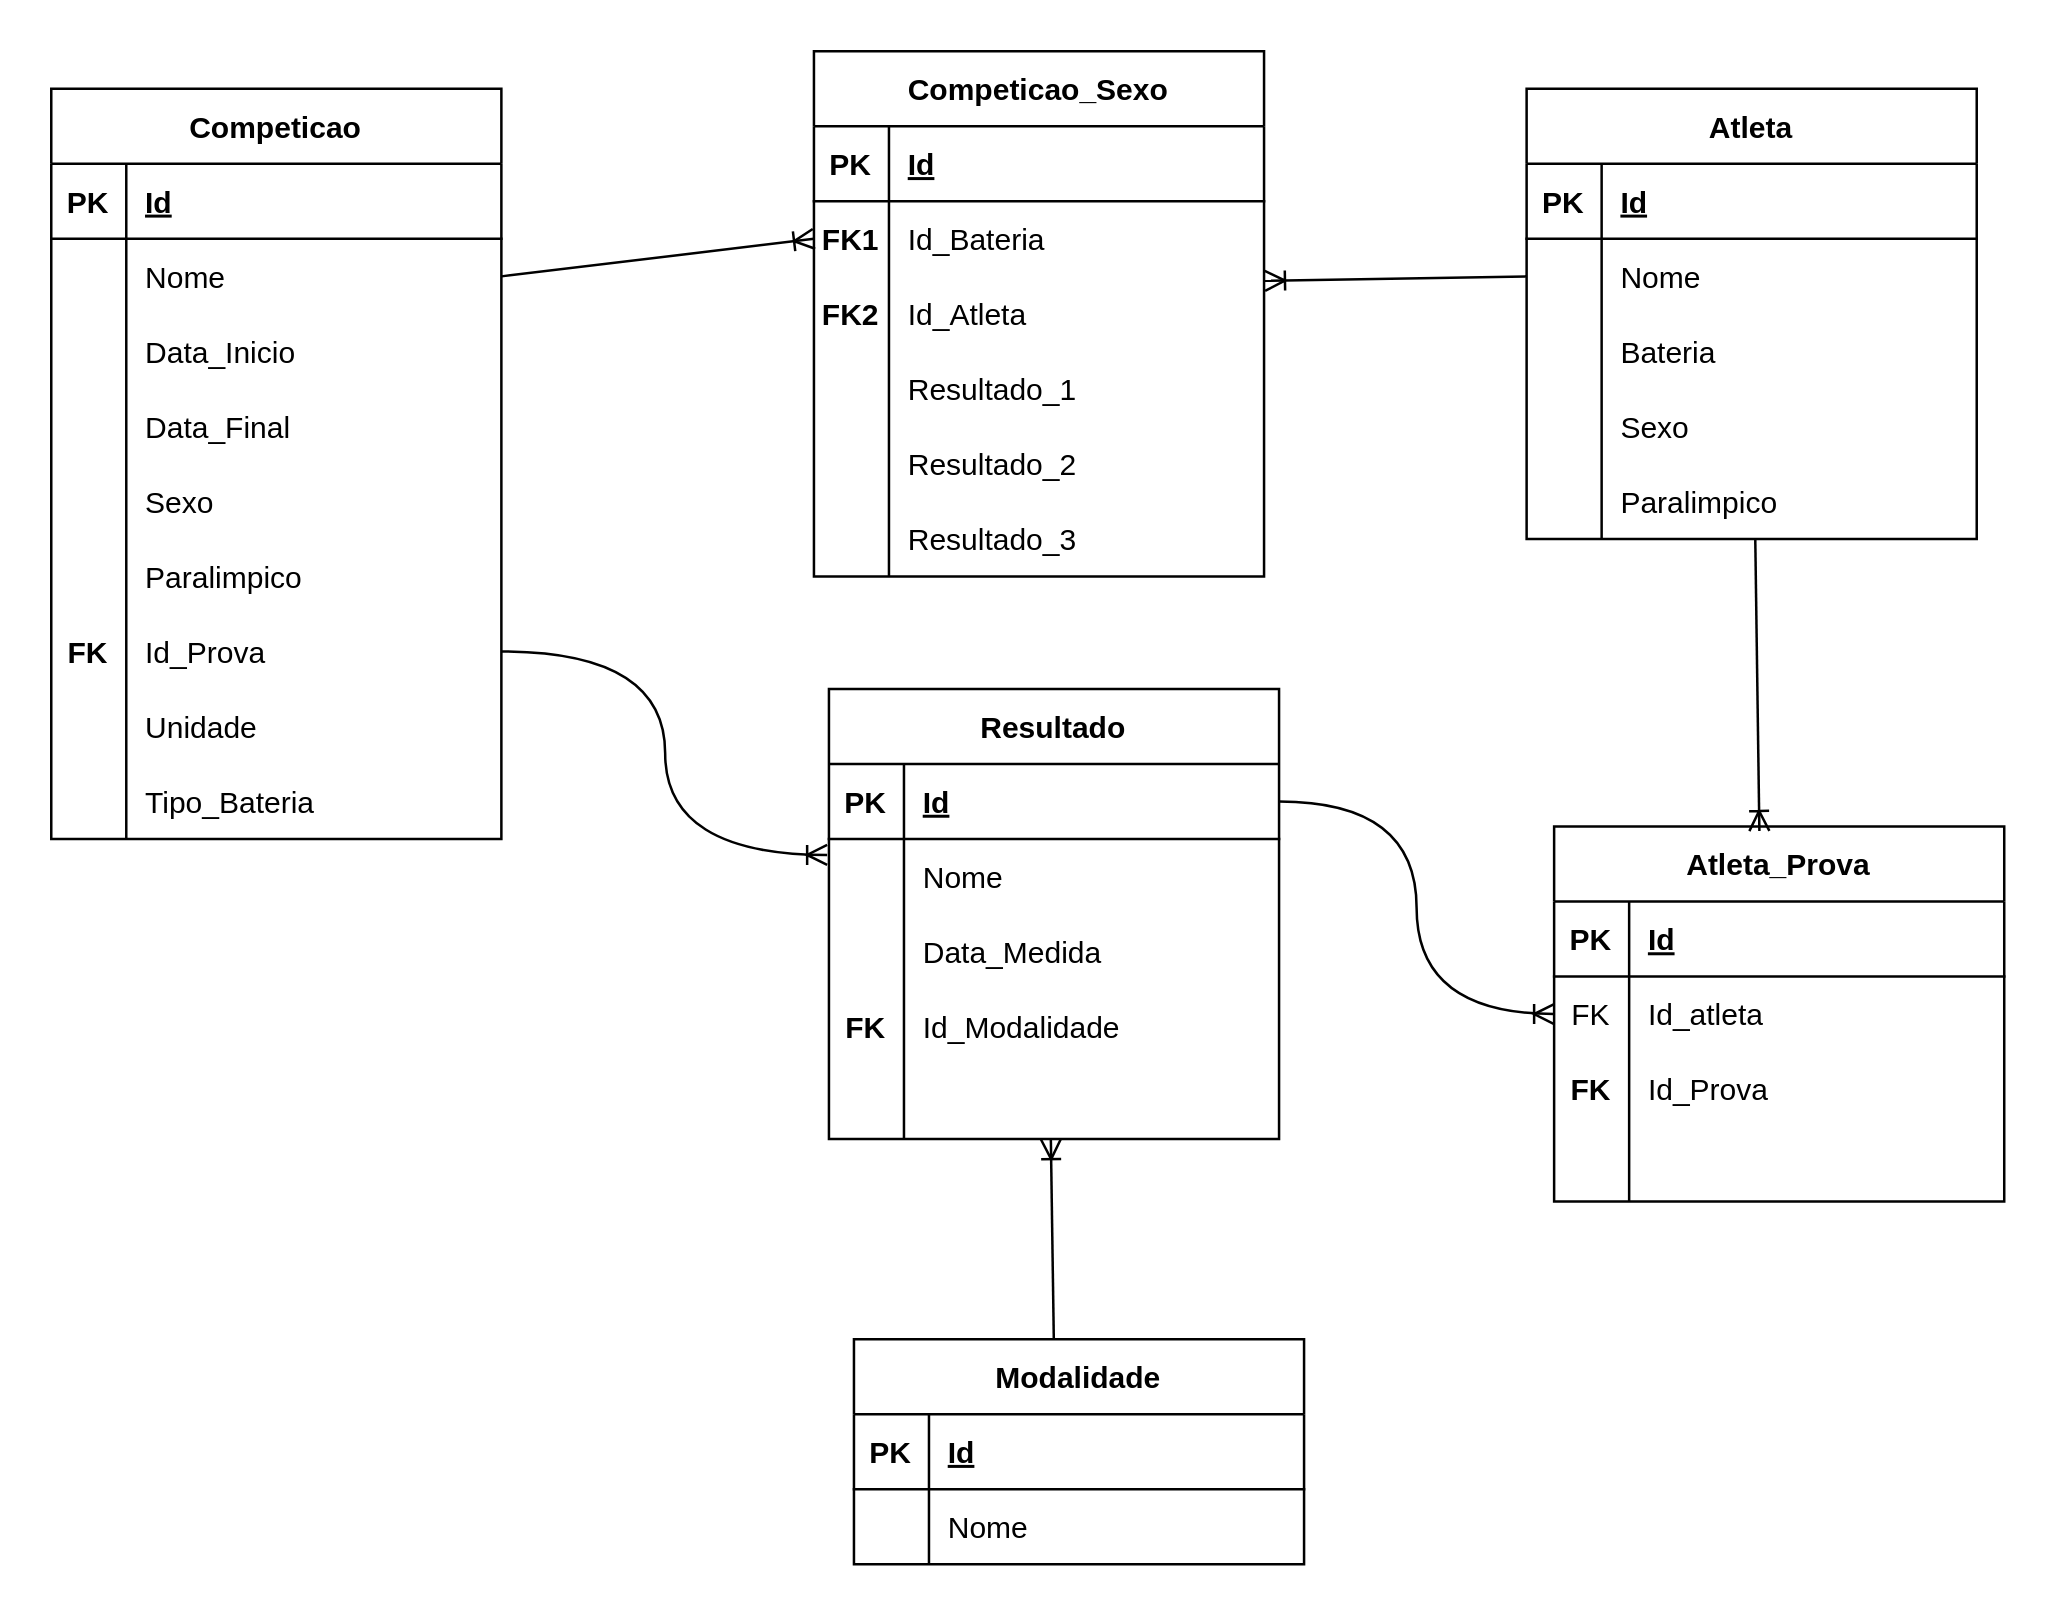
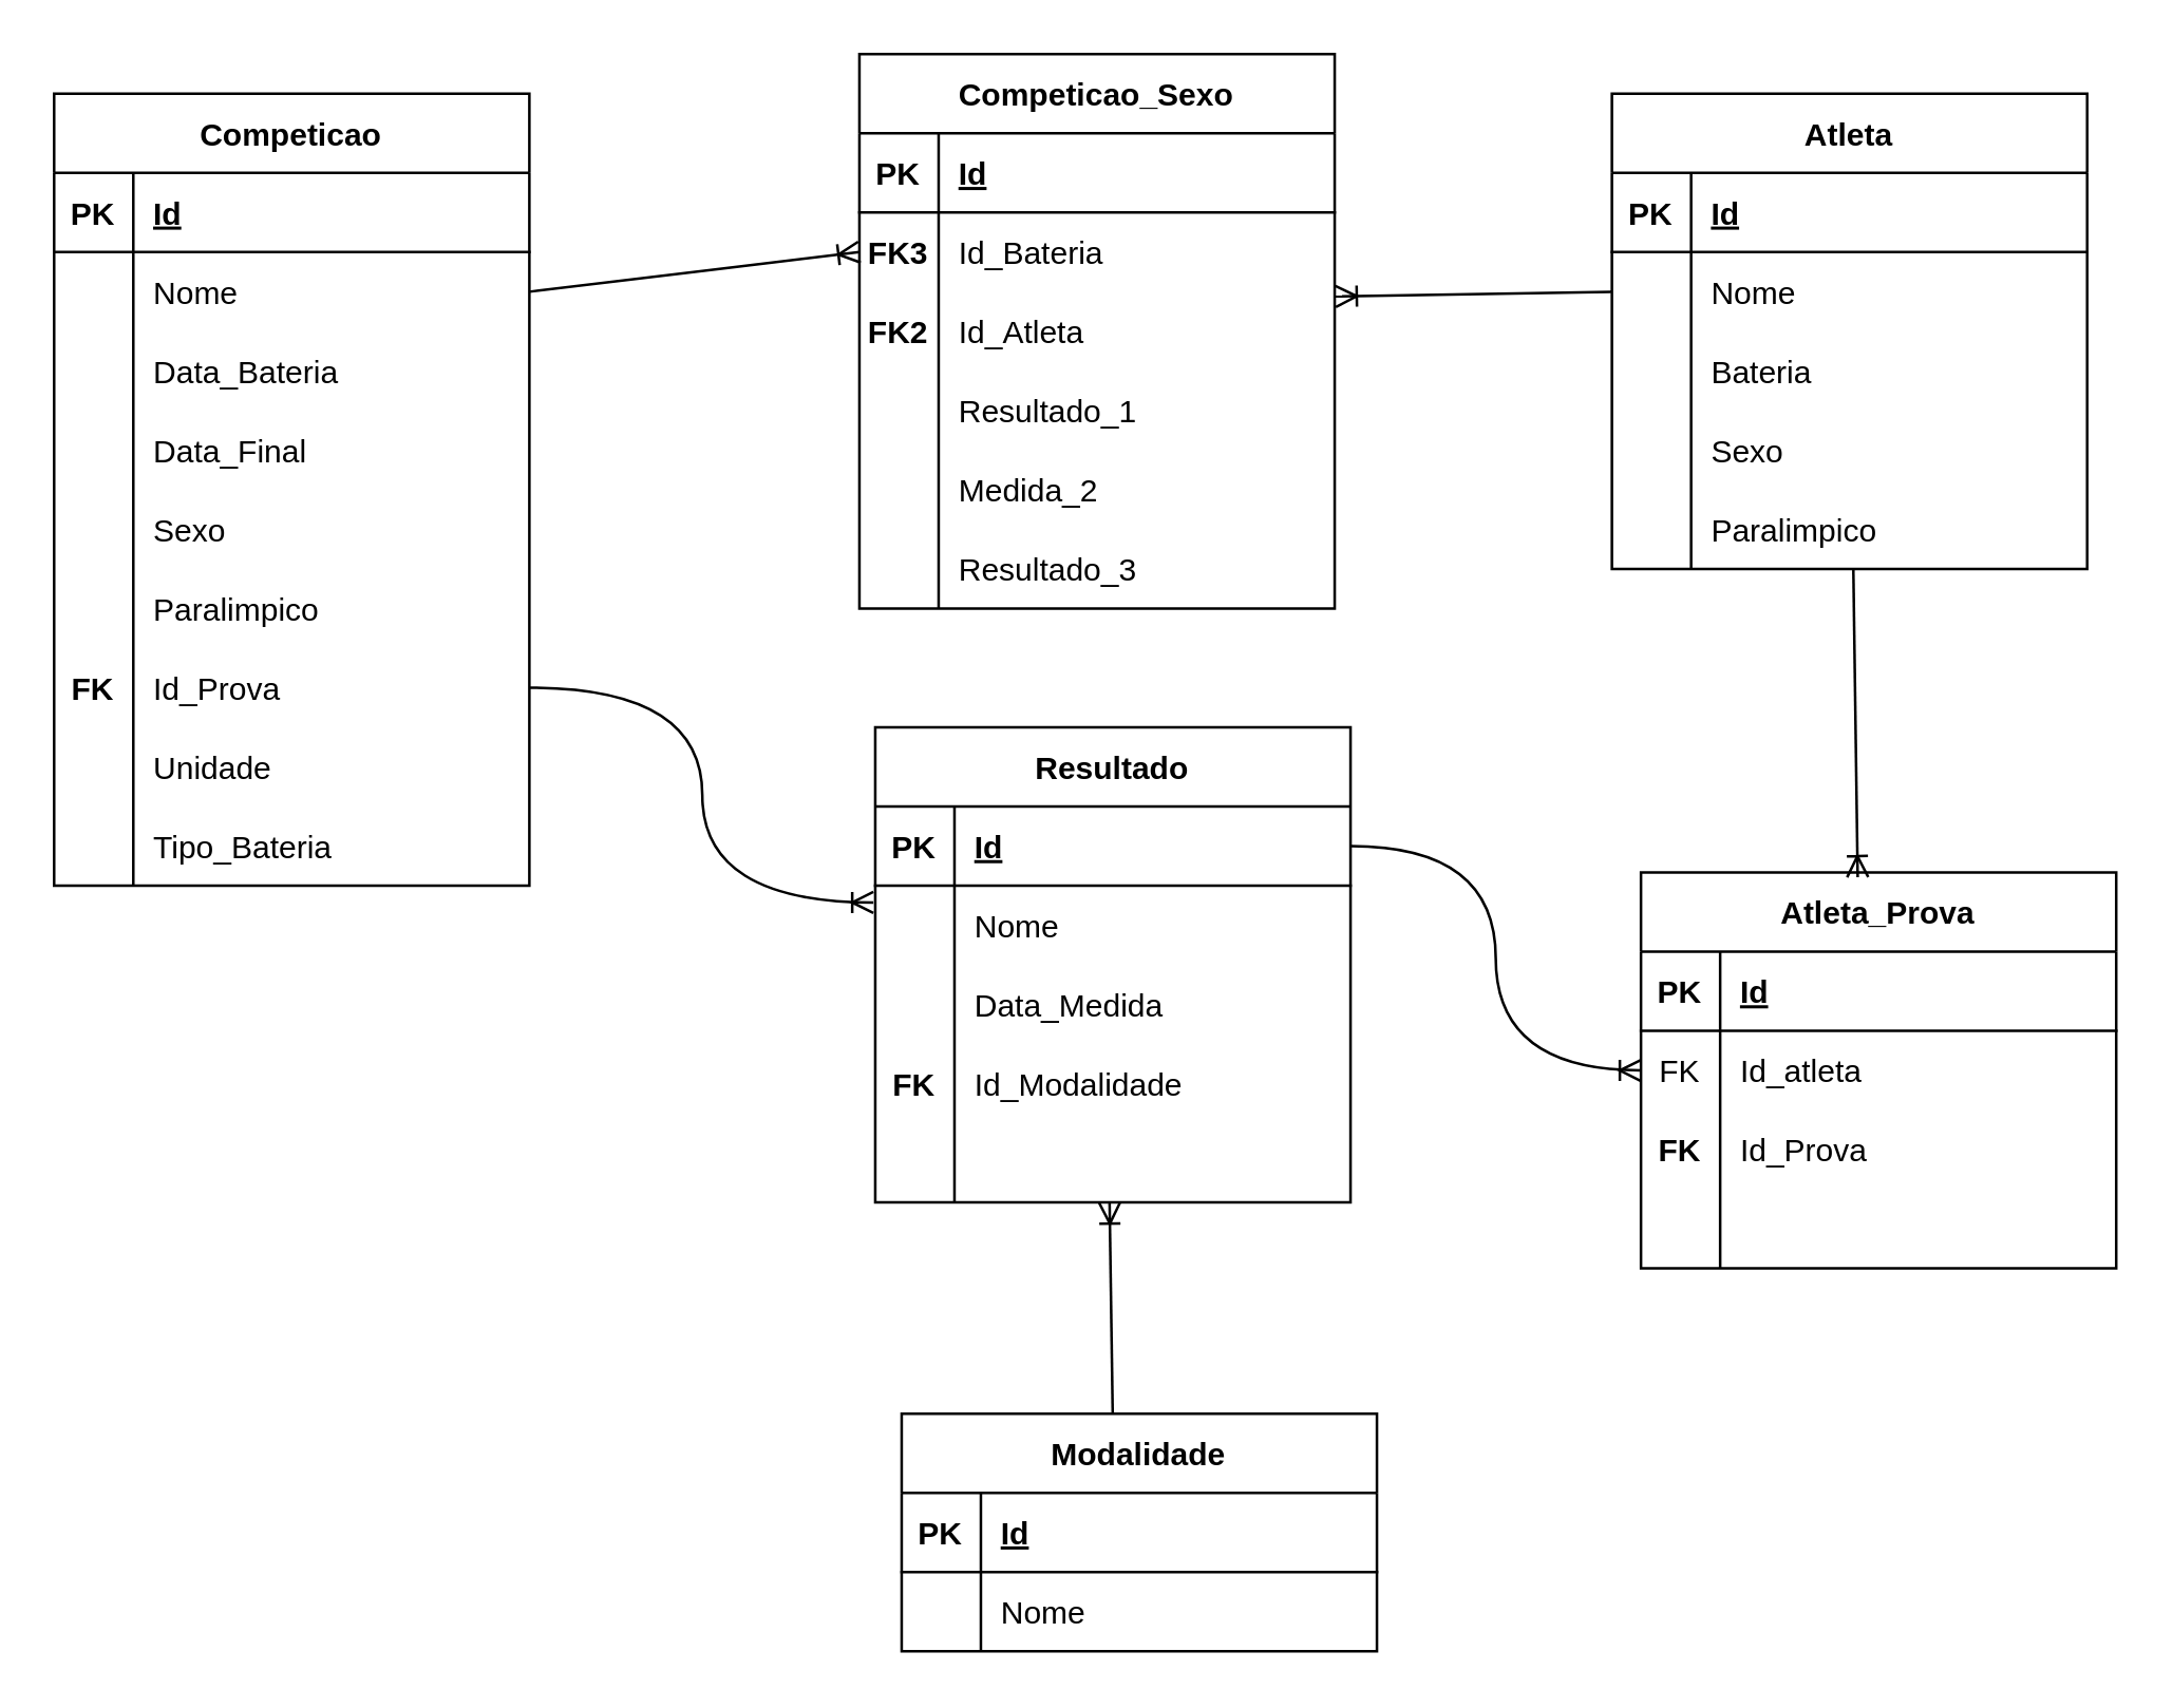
- <mxCell id="77" value="FK1" style="shape=partialRectangle;connectable=0;fillColor=none;top=0;left=0;bottom=0;right=0;editable=1;overflow=hidden;fontStyle=1" parent="76" vertex="1"><mxGeometry width="30" height="30" as="geometry"><mxRectangle width="30" height="30" as="alternateBounds" /></mxGeometry></mxCell>
+ <mxCell id="77" value="FK3" style="shape=partialRectangle;connectable=0;fillColor=none;top=0;left=0;bottom=0;right=0;editable=1;overflow=hidden;fontStyle=1" parent="76" vertex="1"><mxGeometry width="30" height="30" as="geometry"><mxRectangle width="30" height="30" as="alternateBounds" /></mxGeometry></mxCell>
- <mxCell id="11" value="Data_Inicio" style="shape=partialRectangle;connectable=0;fillColor=none;top=0;left=0;bottom=0;right=0;align=left;spacingLeft=6;overflow=hidden;" parent="9" vertex="1"><mxGeometry x="30" width="150" height="30" as="geometry"><mxRectangle width="150" height="30" as="alternateBounds" /></mxGeometry></mxCell>
+ <mxCell id="11" value="Data_Bateria" style="shape=partialRectangle;connectable=0;fillColor=none;top=0;left=0;bottom=0;right=0;align=left;spacingLeft=6;overflow=hidden;" parent="9" vertex="1"><mxGeometry x="30" width="150" height="30" as="geometry"><mxRectangle width="150" height="30" as="alternateBounds" /></mxGeometry></mxCell>
- <mxCell id="87" value="Resultado_2" style="shape=partialRectangle;connectable=0;fillColor=none;top=0;left=0;bottom=0;right=0;align=left;spacingLeft=6;overflow=hidden;" parent="85" vertex="1"><mxGeometry x="30" width="150" height="30" as="geometry"><mxRectangle width="150" height="30" as="alternateBounds" /></mxGeometry></mxCell>
+ <mxCell id="87" value="Medida_2" style="shape=partialRectangle;connectable=0;fillColor=none;top=0;left=0;bottom=0;right=0;align=left;spacingLeft=6;overflow=hidden;" parent="85" vertex="1"><mxGeometry x="30" width="150" height="30" as="geometry"><mxRectangle width="150" height="30" as="alternateBounds" /></mxGeometry></mxCell>
